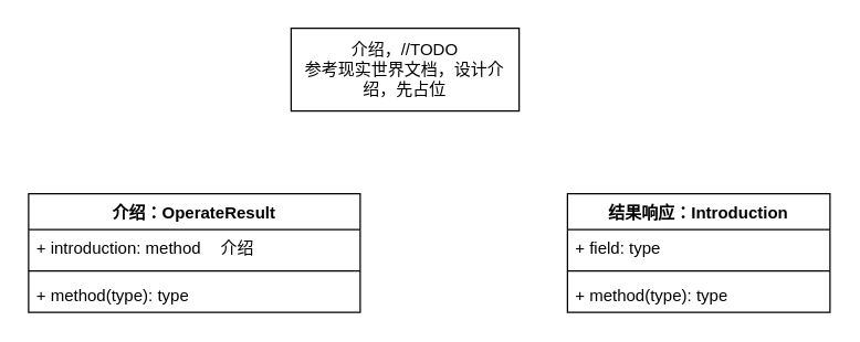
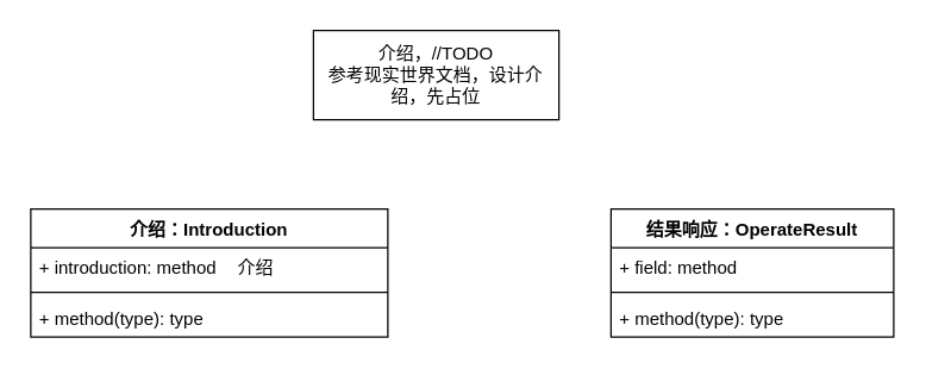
- <mxCell id="3" value="介绍：OperateResult" style="swimlane;fontStyle=1;align=center;verticalAlign=top;childLayout=stackLayout;horizontal=1;startSize=26;horizontalStack=0;resizeParent=1;resizeParentMax=0;resizeLast=0;collapsible=1;marginBottom=0;whiteSpace=wrap;html=1;" vertex="1" parent="1"><mxGeometry x="20" y="140" width="240" height="86" as="geometry" /></mxCell>
+ <mxCell id="3" value="介绍：Introduction" style="swimlane;fontStyle=1;align=center;verticalAlign=top;childLayout=stackLayout;horizontal=1;startSize=26;horizontalStack=0;resizeParent=1;resizeParentMax=0;resizeLast=0;collapsible=1;marginBottom=0;whiteSpace=wrap;html=1;" vertex="1" parent="1"><mxGeometry x="20" y="140" width="240" height="86" as="geometry" /></mxCell>
- <mxCell id="7" value="结果响应：Introduction" style="swimlane;fontStyle=1;align=center;verticalAlign=top;childLayout=stackLayout;horizontal=1;startSize=26;horizontalStack=0;resizeParent=1;resizeParentMax=0;resizeLast=0;collapsible=1;marginBottom=0;whiteSpace=wrap;html=1;" vertex="1" parent="1"><mxGeometry x="410" y="140" width="190" height="86" as="geometry" /></mxCell>
+ <mxCell id="7" value="结果响应：OperateResult" style="swimlane;fontStyle=1;align=center;verticalAlign=top;childLayout=stackLayout;horizontal=1;startSize=26;horizontalStack=0;resizeParent=1;resizeParentMax=0;resizeLast=0;collapsible=1;marginBottom=0;whiteSpace=wrap;html=1;" vertex="1" parent="1"><mxGeometry x="410" y="140" width="190" height="86" as="geometry" /></mxCell>
- <mxCell id="8" value="+ field: type" style="text;strokeColor=none;fillColor=none;align=left;verticalAlign=top;spacingLeft=4;spacingRight=4;overflow=hidden;rotatable=0;points=[[0,0.5],[1,0.5]];portConstraint=eastwest;whiteSpace=wrap;html=1;" vertex="1" parent="7"><mxGeometry y="26" width="190" height="26" as="geometry" /></mxCell>
+ <mxCell id="8" value="+ field: method" style="text;strokeColor=none;fillColor=none;align=left;verticalAlign=top;spacingLeft=4;spacingRight=4;overflow=hidden;rotatable=0;points=[[0,0.5],[1,0.5]];portConstraint=eastwest;whiteSpace=wrap;html=1;" vertex="1" parent="7"><mxGeometry y="26" width="190" height="26" as="geometry" /></mxCell>
